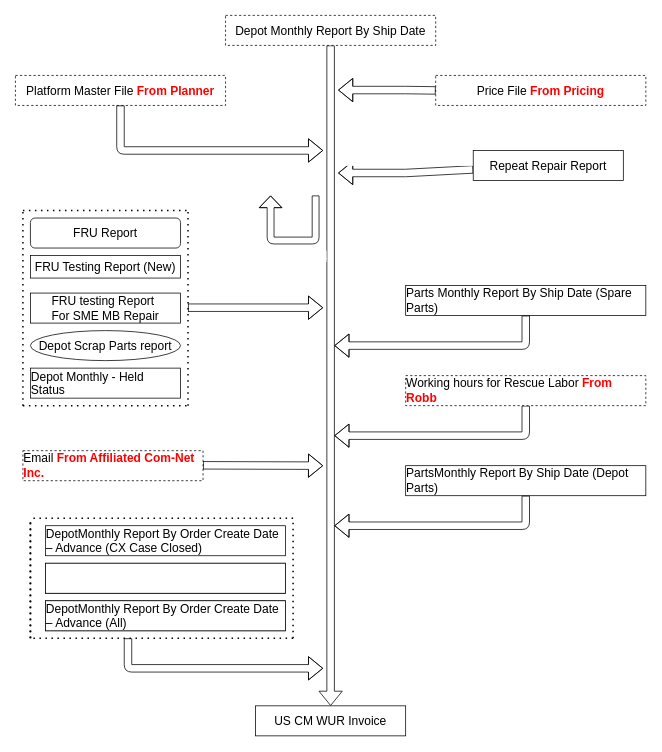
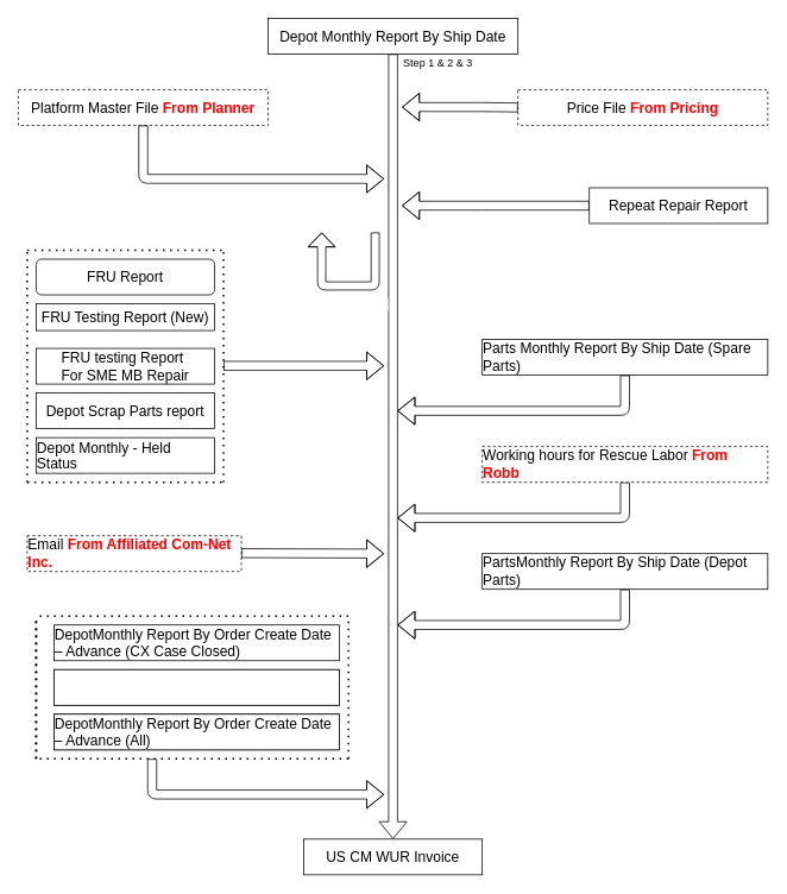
- <mxCell id="6" value="&lt;div style=&quot;text-align: left&quot;&gt;&lt;span style=&quot;font-size: 12.0pt ; line-height: 107% ; font-family: &amp;#34;calibri&amp;#34; , sans-serif&quot;&gt;Depot Monthly Report By Ship Date&lt;/span&gt;&lt;br&gt;&lt;/div&gt;" style="rounded=0;whiteSpace=wrap;html=1;dashed=1;" parent="1" vertex="1"><mxGeometry x="300" y="20" width="280" height="40" as="geometry" /></mxCell>
+ <mxCell id="6" value="&lt;div style=&quot;text-align: left&quot;&gt;&lt;span style=&quot;font-size: 12.0pt ; line-height: 107% ; font-family: &amp;#34;calibri&amp;#34; , sans-serif&quot;&gt;Depot Monthly Report By Ship Date&lt;/span&gt;&lt;br&gt;&lt;/div&gt;" style="rounded=0;whiteSpace=wrap;html=1;" parent="1" vertex="1"><mxGeometry x="300" y="20" width="280" height="40" as="geometry" /></mxCell>
+ <mxCell id="10" value="&lt;font style=&quot;font-size: 12px&quot;&gt;Step 1 &amp;amp; 2 &amp;amp; 3&lt;/font&gt;" style="text;html=1;align=center;verticalAlign=middle;resizable=0;points=[];autosize=1;strokeColor=none;fillColor=none;" parent="1" vertex="1"><mxGeometry x="445" y="60" width="90" height="20" as="geometry" /></mxCell>
- <mxCell id="4" value="&lt;div style=&quot;text-align: left&quot;&gt;&lt;span style=&quot;font-size: 12.0pt ; line-height: 107% ; font-family: &amp;#34;calibri&amp;#34; , sans-serif&quot;&gt;Repeat Repair Report&lt;/span&gt;&lt;br&gt;&lt;/div&gt;" style="rounded=0;whiteSpace=wrap;html=1;" parent="1" vertex="1"><mxGeometry x="630" y="200" width="200" height="40" as="geometry" /></mxCell>
+ <mxCell id="4" value="&lt;div style=&quot;text-align: left&quot;&gt;&lt;span style=&quot;font-size: 12.0pt ; line-height: 107% ; font-family: &amp;#34;calibri&amp;#34; , sans-serif&quot;&gt;Repeat Repair Report&lt;/span&gt;&lt;br&gt;&lt;/div&gt;" style="rounded=0;whiteSpace=wrap;html=1;" parent="1" vertex="1"><mxGeometry x="660" y="210" width="200" height="40" as="geometry" /></mxCell>
- <mxCell id="21" value="&lt;div style=&quot;text-align: left&quot;&gt;&lt;span style=&quot;font-size: 12.0pt ; line-height: 107% ; font-family: &amp;#34;calibri&amp;#34; , sans-serif&quot;&gt;Depot Scrap Parts report&lt;/span&gt;&lt;br&gt;&lt;/div&gt;" style="ellipse;whiteSpace=wrap;html=1;" parent="18" vertex="1"><mxGeometry x="10" y="160" width="200" height="40" as="geometry" /></mxCell>
+ <mxCell id="21" value="&lt;div style=&quot;text-align: left&quot;&gt;&lt;span style=&quot;font-size: 12.0pt ; line-height: 107% ; font-family: &amp;#34;calibri&amp;#34; , sans-serif&quot;&gt;Depot Scrap Parts report&lt;/span&gt;&lt;br&gt;&lt;/div&gt;" style="rounded=0;whiteSpace=wrap;html=1;" parent="18" vertex="1"><mxGeometry x="10" y="160" width="200" height="40" as="geometry" /></mxCell>
